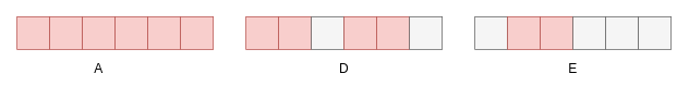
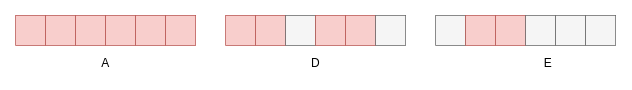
- <mxCell id="14" value="A" style="text;html=1;strokeColor=none;fillColor=none;align=center;verticalAlign=middle;whiteSpace=wrap;rounded=0;fontSize=16;" vertex="1" parent="1"><mxGeometry x="90" y="68" width="60" height="30" as="geometry" /></mxCell>
+ <mxCell id="14" value="A" style="text;html=1;strokeColor=none;fillColor=none;align=center;verticalAlign=middle;whiteSpace=wrap;rounded=0;fontSize=16;" vertex="1" parent="1"><mxGeometry x="110" y="68" width="60" height="30" as="geometry" /></mxCell>
- <mxCell id="22" value="E" style="text;html=1;strokeColor=none;fillColor=none;align=center;verticalAlign=middle;whiteSpace=wrap;rounded=0;fontSize=16;" vertex="1" parent="1"><mxGeometry x="670" y="68" width="60" height="30" as="geometry" /></mxCell>
+ <mxCell id="22" value="E" style="text;html=1;strokeColor=none;fillColor=none;align=center;verticalAlign=middle;whiteSpace=wrap;rounded=0;fontSize=16;" vertex="1" parent="1"><mxGeometry x="700" y="68" width="60" height="30" as="geometry" /></mxCell>
